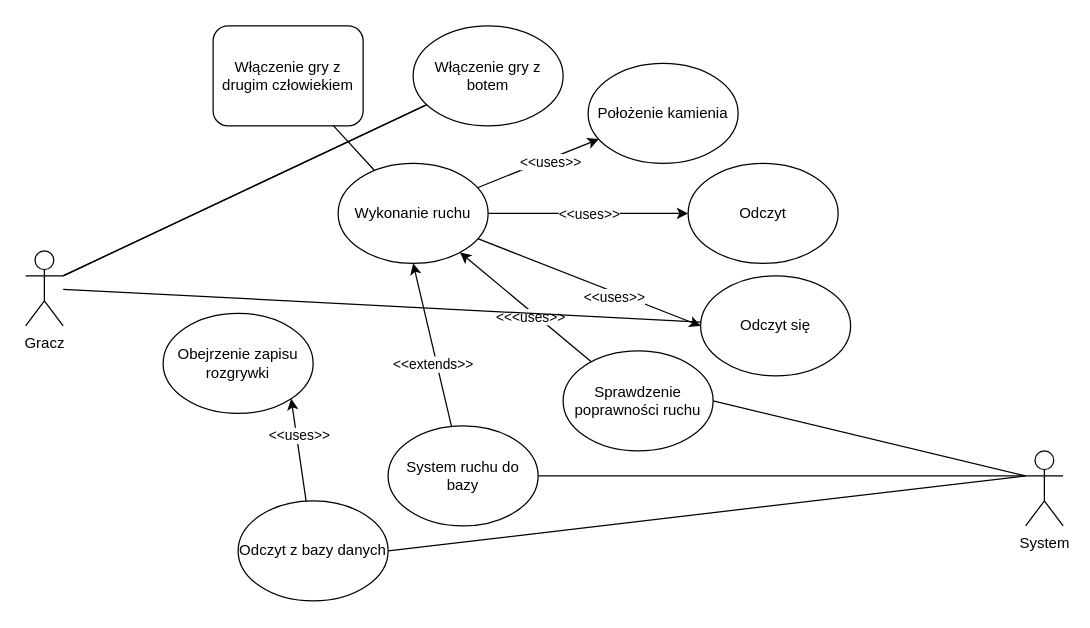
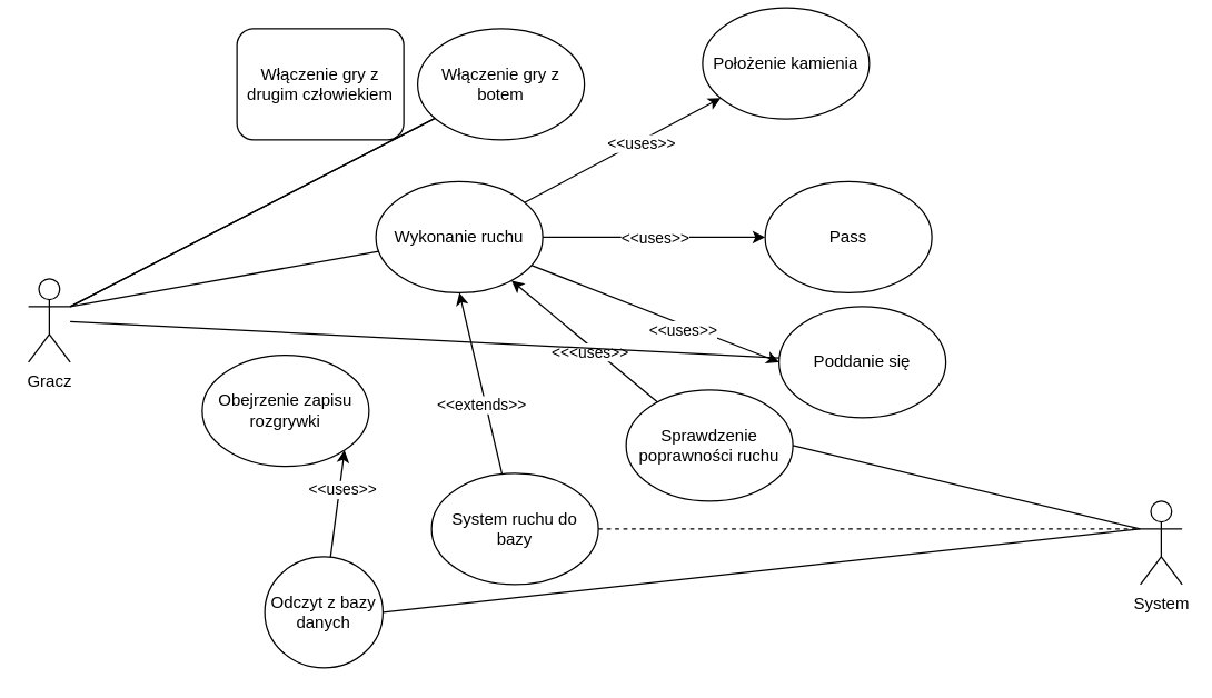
- <mxCell id="6" value="Włączenie gry z botem" style="ellipse;whiteSpace=wrap;html=1;" vertex="1" parent="1"><mxGeometry x="330" y="20" width="120" height="80" as="geometry" /></mxCell>
+ <mxCell id="6" value="Włączenie gry z botem" style="ellipse;whiteSpace=wrap;html=1;" vertex="1" parent="1"><mxGeometry x="300" y="20" width="120" height="80" as="geometry" /></mxCell>
- <mxCell id="18" value="Położenie kamienia" style="ellipse;whiteSpace=wrap;html=1;" vertex="1" parent="1"><mxGeometry x="470" y="50" width="120" height="80" as="geometry" /></mxCell>
+ <mxCell id="18" value="Położenie kamienia" style="ellipse;whiteSpace=wrap;html=1;" vertex="1" parent="1"><mxGeometry x="505" y="5" width="120" height="80" as="geometry" /></mxCell>
- <mxCell id="14" style="rounded=0;orthogonalLoop=1;jettySize=auto;html=1;endArrow=none;endFill=0;" edge="1" parent="1" source="13" target="3"><mxGeometry relative="1" as="geometry" /></mxCell>
+ <mxCell id="14" style="rounded=0;orthogonalLoop=1;jettySize=auto;html=1;entryX=1;entryY=0.333;entryDx=0;entryDy=0;entryPerimeter=0;endArrow=none;endFill=0;" edge="1" parent="1" source="13" target="2"><mxGeometry relative="1" as="geometry" /></mxCell>
- <mxCell id="15" value="Odczyt" style="ellipse;whiteSpace=wrap;html=1;" vertex="1" parent="1"><mxGeometry x="550" y="130" width="120" height="80" as="geometry" /></mxCell>
+ <mxCell id="15" value="Pass" style="ellipse;whiteSpace=wrap;html=1;" vertex="1" parent="1"><mxGeometry x="550" y="130" width="120" height="80" as="geometry" /></mxCell>
- <mxCell id="19" value="Odczyt się" style="ellipse;whiteSpace=wrap;html=1;" vertex="1" parent="1"><mxGeometry x="560" y="220" width="120" height="80" as="geometry" /></mxCell>
+ <mxCell id="19" value="Poddanie się" style="ellipse;whiteSpace=wrap;html=1;" vertex="1" parent="1"><mxGeometry x="560" y="220" width="120" height="80" as="geometry" /></mxCell>
- <mxCell id="24" value="Obejrzenie zapisu rozgrywki" style="ellipse;whiteSpace=wrap;html=1;" vertex="1" parent="1"><mxGeometry x="130" y="250" width="120" height="80" as="geometry" /></mxCell>
+ <mxCell id="24" value="Obejrzenie zapisu rozgrywki" style="ellipse;whiteSpace=wrap;html=1;" vertex="1" parent="1"><mxGeometry x="145" y="255" width="120" height="80" as="geometry" /></mxCell>
- <mxCell id="32" style="rounded=0;orthogonalLoop=1;jettySize=auto;html=1;entryX=0;entryY=0.333;entryDx=0;entryDy=0;entryPerimeter=0;endArrow=none;endFill=0;" edge="1" parent="1" source="31" target="23"><mxGeometry relative="1" as="geometry" /></mxCell>
+ <mxCell id="32" style="rounded=0;orthogonalLoop=1;jettySize=auto;html=1;entryX=0;entryY=0.333;entryDx=0;entryDy=0;entryPerimeter=0;endArrow=none;endFill=0;dashed=1;" edge="1" parent="1" source="31" target="23"><mxGeometry relative="1" as="geometry" /></mxCell>
- <mxCell id="26" value="Odczyt z bazy danych" style="ellipse;whiteSpace=wrap;html=1;" vertex="1" parent="1"><mxGeometry x="190" y="400" width="120" height="80" as="geometry" /></mxCell>
+ <mxCell id="26" value="Odczyt z bazy danych" style="ellipse;whiteSpace=wrap;html=1;" vertex="1" parent="1"><mxGeometry x="190" y="400" width="85" height="80" as="geometry" /></mxCell>
